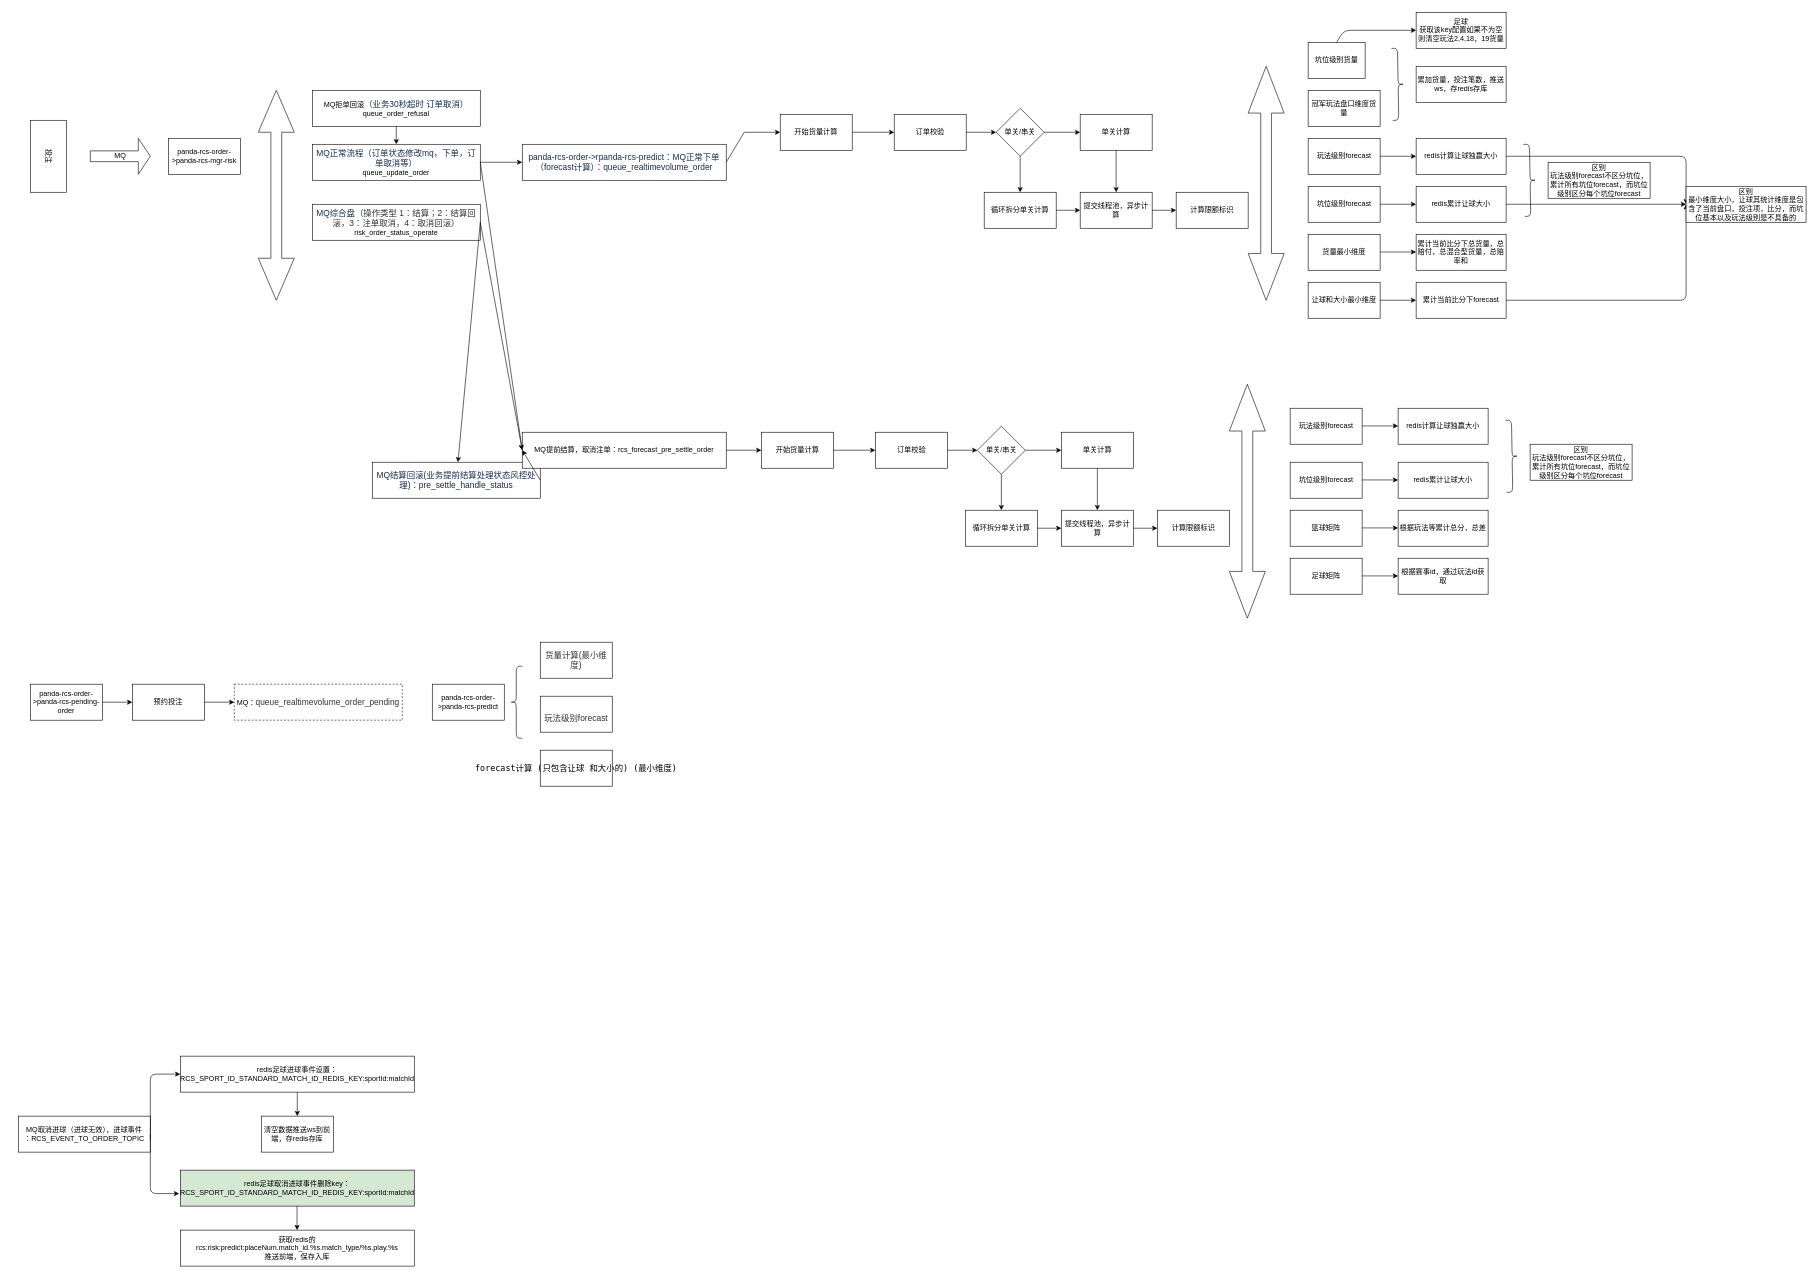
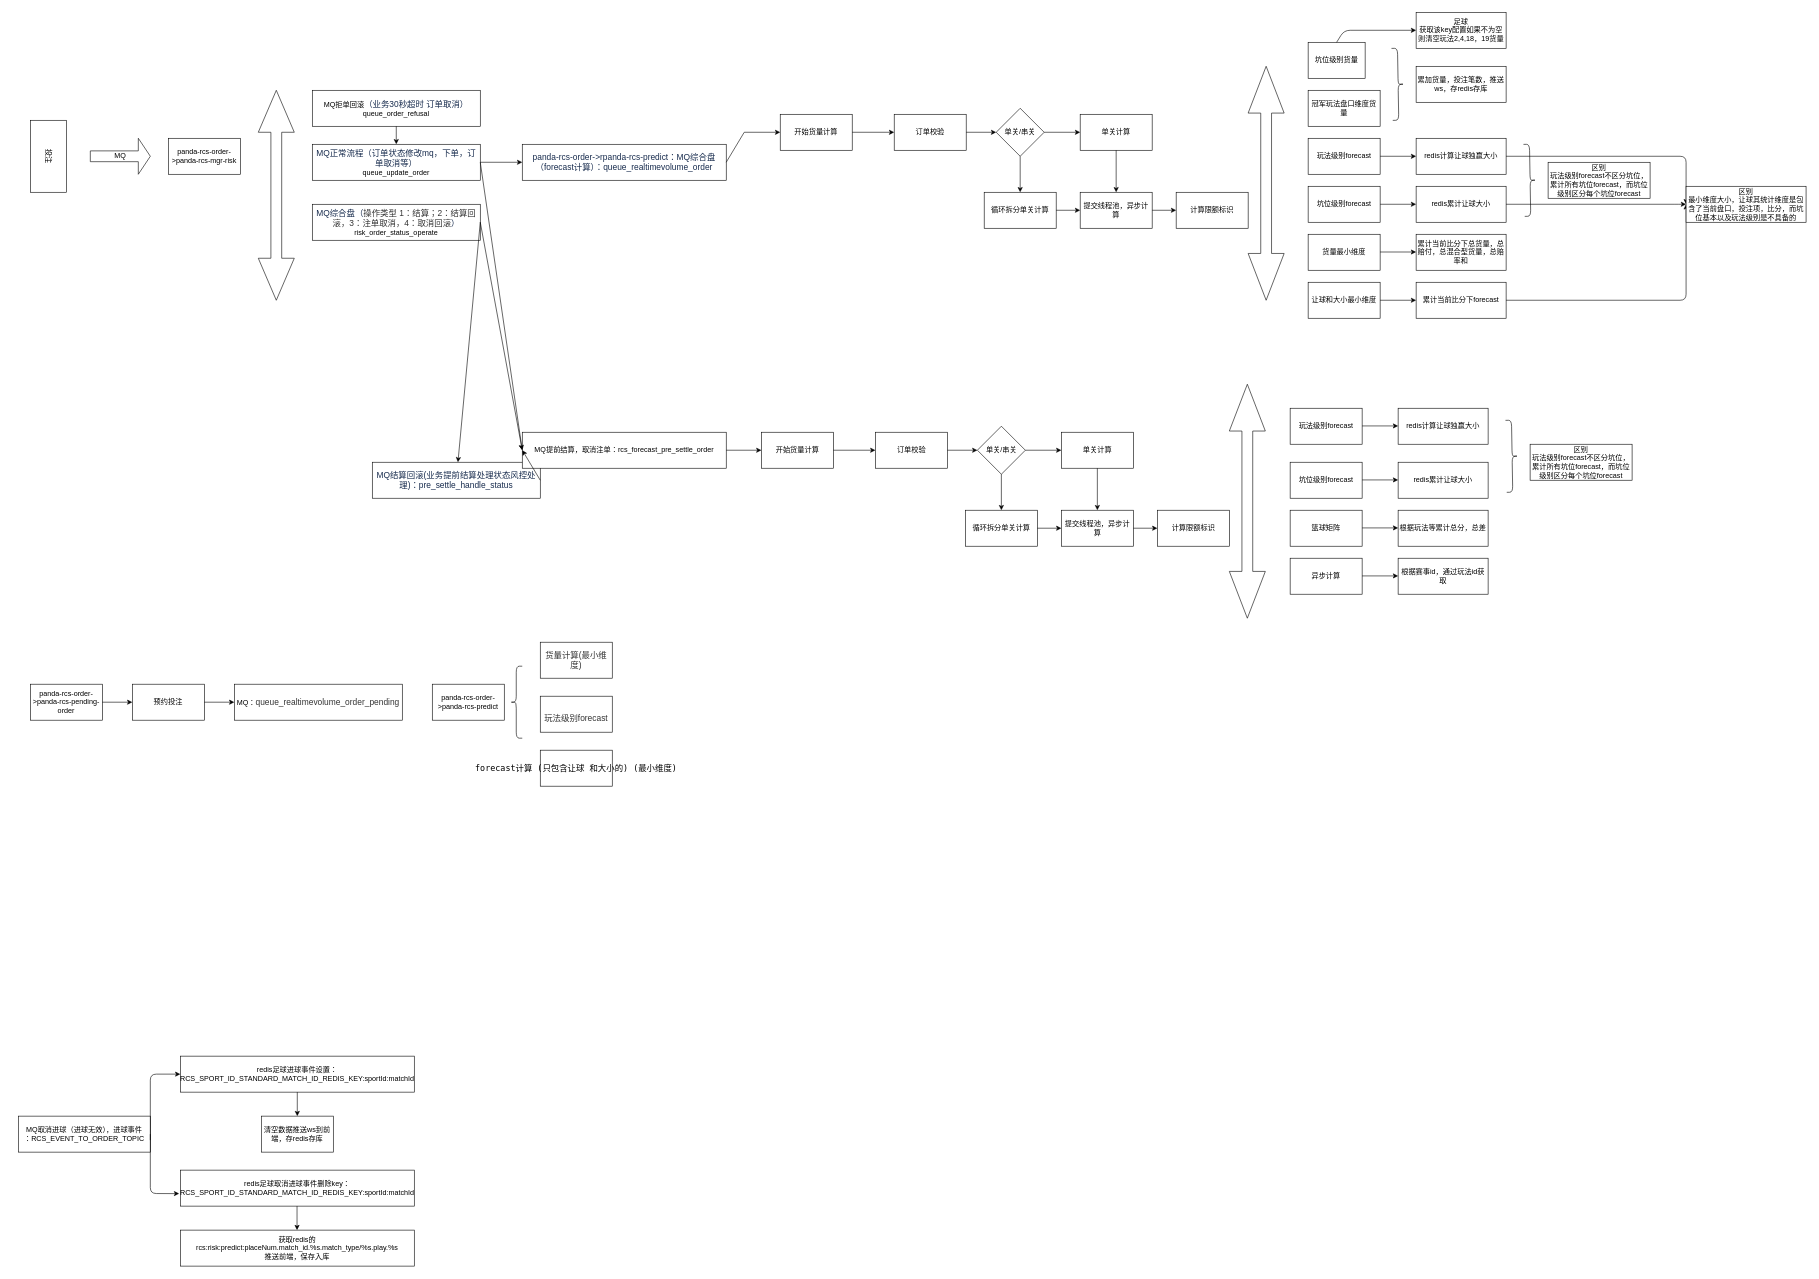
- <mxCell id="9" value="&lt;span style=&quot;background-color: rgb(255 , 255 , 255)&quot;&gt;&lt;font color=&quot;#172b4d&quot;&gt;&lt;span style=&quot;font-size: 14px&quot;&gt;panda-rcs-order-&amp;gt;rpanda-rcs-predict：MQ正常下单（forecast计算）：queue_realtimevolume_order&lt;/span&gt;&lt;/font&gt;&lt;/span&gt;" style="rounded=0;whiteSpace=wrap;html=1;" parent="1" vertex="1"><mxGeometry x="870" y="240" width="340" height="60" as="geometry" /></mxCell>
+ <mxCell id="9" value="&lt;span style=&quot;background-color: rgb(255 , 255 , 255)&quot;&gt;&lt;font color=&quot;#172b4d&quot;&gt;&lt;span style=&quot;font-size: 14px&quot;&gt;panda-rcs-order-&amp;gt;rpanda-rcs-predict：MQ综合盘（forecast计算）：queue_realtimevolume_order&lt;/span&gt;&lt;/font&gt;&lt;/span&gt;" style="rounded=0;whiteSpace=wrap;html=1;" parent="1" vertex="1"><mxGeometry x="870" y="240" width="340" height="60" as="geometry" /></mxCell>
- <mxCell id="38" value="足球矩阵" style="rounded=0;whiteSpace=wrap;html=1;" parent="1" vertex="1"><mxGeometry x="2150" y="930" width="120" height="60" as="geometry" /></mxCell>
+ <mxCell id="38" value="异步计算" style="rounded=0;whiteSpace=wrap;html=1;" parent="1" vertex="1"><mxGeometry x="2150" y="930" width="120" height="60" as="geometry" /></mxCell>
- <mxCell id="71" value="MQ：&lt;span style=&quot;color: rgb(51 , 51 , 51) ; font-family: &amp;#34;helvetica neue&amp;#34; , &amp;#34;helvetica&amp;#34; , &amp;#34;pingfang sc&amp;#34; , &amp;#34;tahoma&amp;#34; , &amp;#34;arial&amp;#34; , sans-serif , ; font-size: 14px ; background-color: rgb(255 , 255 , 255)&quot;&gt;queue_realtimevolume_order_pending&lt;/span&gt;" style="rounded=0;whiteSpace=wrap;html=1;dashed=1;" parent="1" vertex="1"><mxGeometry x="390" y="1140" width="280" height="60" as="geometry" /></mxCell>
+ <mxCell id="71" value="MQ：&lt;span style=&quot;color: rgb(51 , 51 , 51) ; font-family: &amp;#34;helvetica neue&amp;#34; , &amp;#34;helvetica&amp;#34; , &amp;#34;pingfang sc&amp;#34; , &amp;#34;tahoma&amp;#34; , &amp;#34;arial&amp;#34; , sans-serif , ; font-size: 14px ; background-color: rgb(255 , 255 , 255)&quot;&gt;queue_realtimevolume_order_pending&lt;/span&gt;" style="rounded=0;whiteSpace=wrap;html=1;" parent="1" vertex="1"><mxGeometry x="390" y="1140" width="280" height="60" as="geometry" /></mxCell>
- <mxCell id="64" value="redis足球取消进球事件删除key：RCS_SPORT_ID_STANDARD_MATCH_ID_REDIS_KEY:sportId:matchId" style="rounded=0;whiteSpace=wrap;html=1;fillColor=#d5e8d4;" parent="1" vertex="1"><mxGeometry x="300" y="1950" width="390" height="60" as="geometry" /></mxCell>
+ <mxCell id="64" value="redis足球取消进球事件删除key：RCS_SPORT_ID_STANDARD_MATCH_ID_REDIS_KEY:sportId:matchId" style="rounded=0;whiteSpace=wrap;html=1;" parent="1" vertex="1"><mxGeometry x="300" y="1950" width="390" height="60" as="geometry" /></mxCell>
